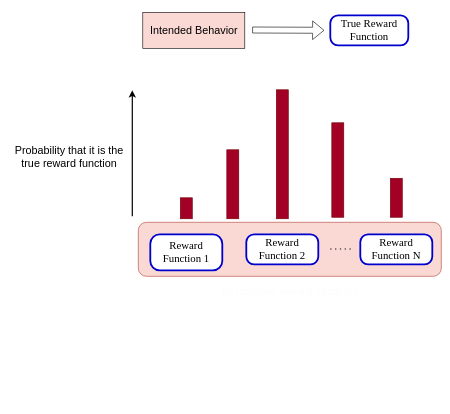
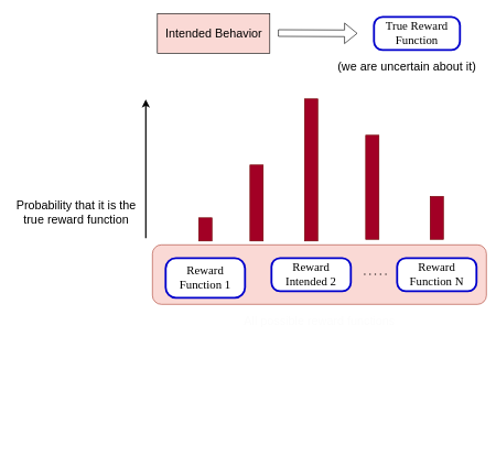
- <mxCell id="9" value="True Reward Function" style="rounded=1;whiteSpace=wrap;html=1;fontFamily=Comic Sans MS;fontSize=18;arcSize=26;strokeColor=#0000CC;strokeWidth=3;" parent="8" vertex="1"><mxGeometry x="312.5" y="5" width="130" height="50" as="geometry" /></mxCell>
+ <mxCell id="9" value="True Reward Function" style="rounded=1;whiteSpace=wrap;html=1;fontFamily=Comic Sans MS;fontSize=18;arcSize=26;strokeColor=#0000CC;strokeWidth=3;" parent="8" vertex="1"><mxGeometry x="327.5" y="5" width="130" height="50" as="geometry" /></mxCell>
+ <mxCell id="12" value="(we are uncertain about it)" style="text;html=1;strokeColor=none;fillColor=none;align=center;verticalAlign=middle;whiteSpace=wrap;rounded=0;fontSize=18;" parent="8" vertex="1"><mxGeometry x="267.5" y="65" width="220" height="30" as="geometry" /></mxCell>
- <mxCell id="14" value="Probability that it is the true reward function" style="text;html=1;strokeColor=none;fillColor=none;align=center;verticalAlign=middle;whiteSpace=wrap;rounded=0;strokeWidth=1;fontSize=18;" parent="1" vertex="1"><mxGeometry x="20" y="246.63" width="190" height="30" as="geometry" /></mxCell>
+ <mxCell id="14" value="Probability that it is the true reward function" style="text;html=1;strokeColor=none;fillColor=none;align=center;verticalAlign=middle;whiteSpace=wrap;rounded=0;strokeWidth=1;fontSize=18;" parent="1" vertex="1"><mxGeometry x="20" y="306.63" width="190" height="30" as="geometry" /></mxCell>
- <mxCell id="4" value="Reward Function 2" style="rounded=1;whiteSpace=wrap;html=1;fontFamily=Comic Sans MS;fontSize=18;arcSize=26;strokeColor=#0000CC;strokeWidth=3;" parent="1" vertex="1"><mxGeometry x="410" y="390" width="120" height="50" as="geometry" /></mxCell>
+ <mxCell id="4" value="Reward Intended 2" style="rounded=1;whiteSpace=wrap;html=1;fontFamily=Comic Sans MS;fontSize=18;arcSize=26;strokeColor=#0000CC;strokeWidth=3;" parent="1" vertex="1"><mxGeometry x="410" y="390" width="120" height="50" as="geometry" /></mxCell>
